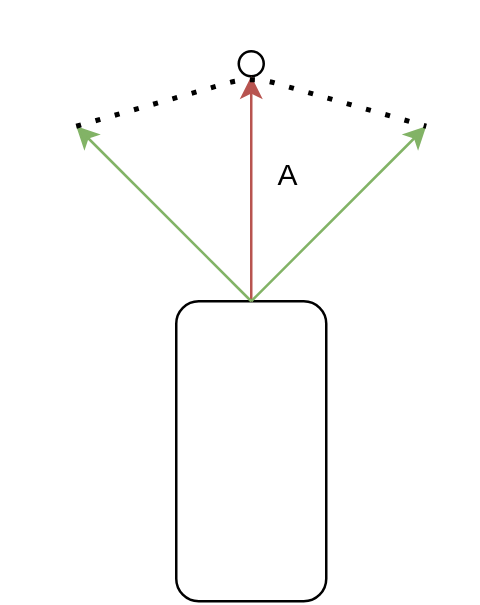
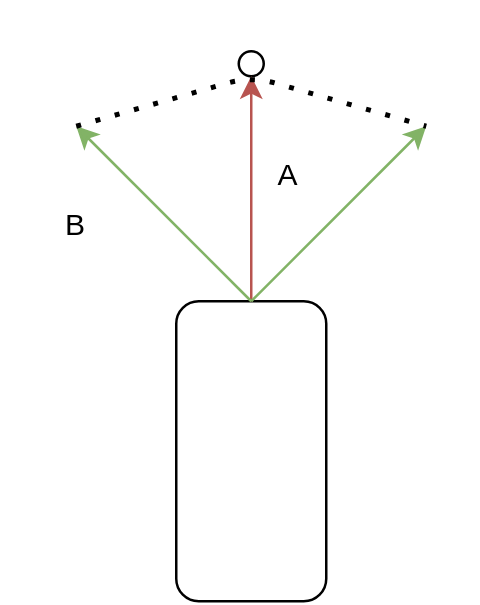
+ <mxCell id="9" value="B" style="text;html=1;strokeColor=none;fillColor=none;align=center;verticalAlign=middle;whiteSpace=wrap;rounded=0;shadow=0;" vertex="1" parent="1"><mxGeometry x="20" y="80" width="20" height="20" as="geometry" /></mxCell>
